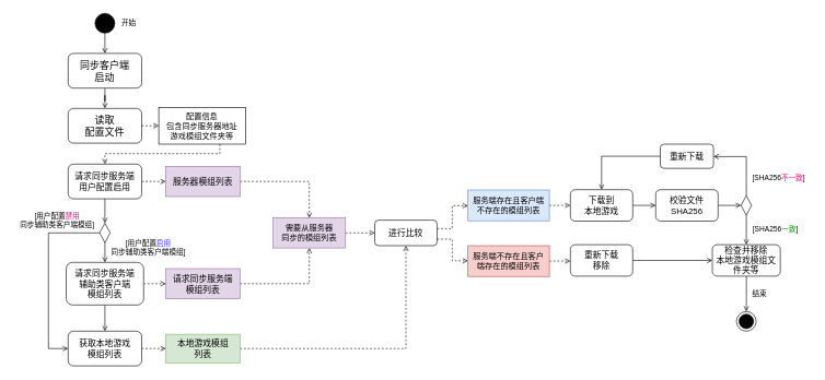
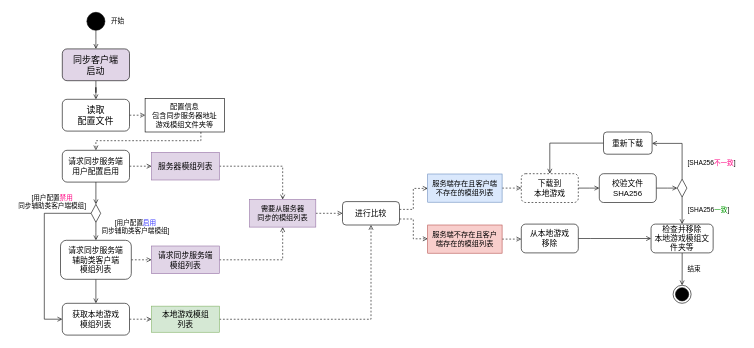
- <mxCell id="5" value="同步客户端&lt;div&gt;启动&lt;/div&gt;" style="rounded=1;whiteSpace=wrap;html=1;fontSize=15;" parent="1" vertex="1"><mxGeometry x="103" y="81" width="112" height="53" as="geometry" /></mxCell>
+ <mxCell id="5" value="同步客户端&lt;div&gt;启动&lt;/div&gt;" style="rounded=1;whiteSpace=wrap;html=1;fontSize=15;fillColor=#e1d5e7;" parent="1" vertex="1"><mxGeometry x="103" y="81" width="112" height="53" as="geometry" /></mxCell>
- <mxCell id="27" value="下载到&lt;div&gt;本地游戏&lt;/div&gt;" style="rounded=1;whiteSpace=wrap;html=1;fontSize=13;" parent="1" vertex="1"><mxGeometry x="868" y="289" width="95" height="48" as="geometry" /></mxCell>
+ <mxCell id="27" value="下载到&lt;div&gt;本地游戏&lt;/div&gt;" style="rounded=1;whiteSpace=wrap;html=1;fontSize=13;dashed=1;" parent="1" vertex="1"><mxGeometry x="868" y="289" width="95" height="48" as="geometry" /></mxCell>
- <mxCell id="29" value="&lt;div&gt;重新下载&lt;/div&gt;&lt;div&gt;移除&lt;/div&gt;" style="rounded=1;whiteSpace=wrap;html=1;fontSize=13;" parent="1" vertex="1"><mxGeometry x="868" y="373" width="95" height="48" as="geometry" /></mxCell>
+ <mxCell id="29" value="&lt;div&gt;从本地游戏&lt;/div&gt;&lt;div&gt;移除&lt;/div&gt;" style="rounded=1;whiteSpace=wrap;html=1;fontSize=13;" parent="1" vertex="1"><mxGeometry x="868" y="373" width="95" height="48" as="geometry" /></mxCell>
